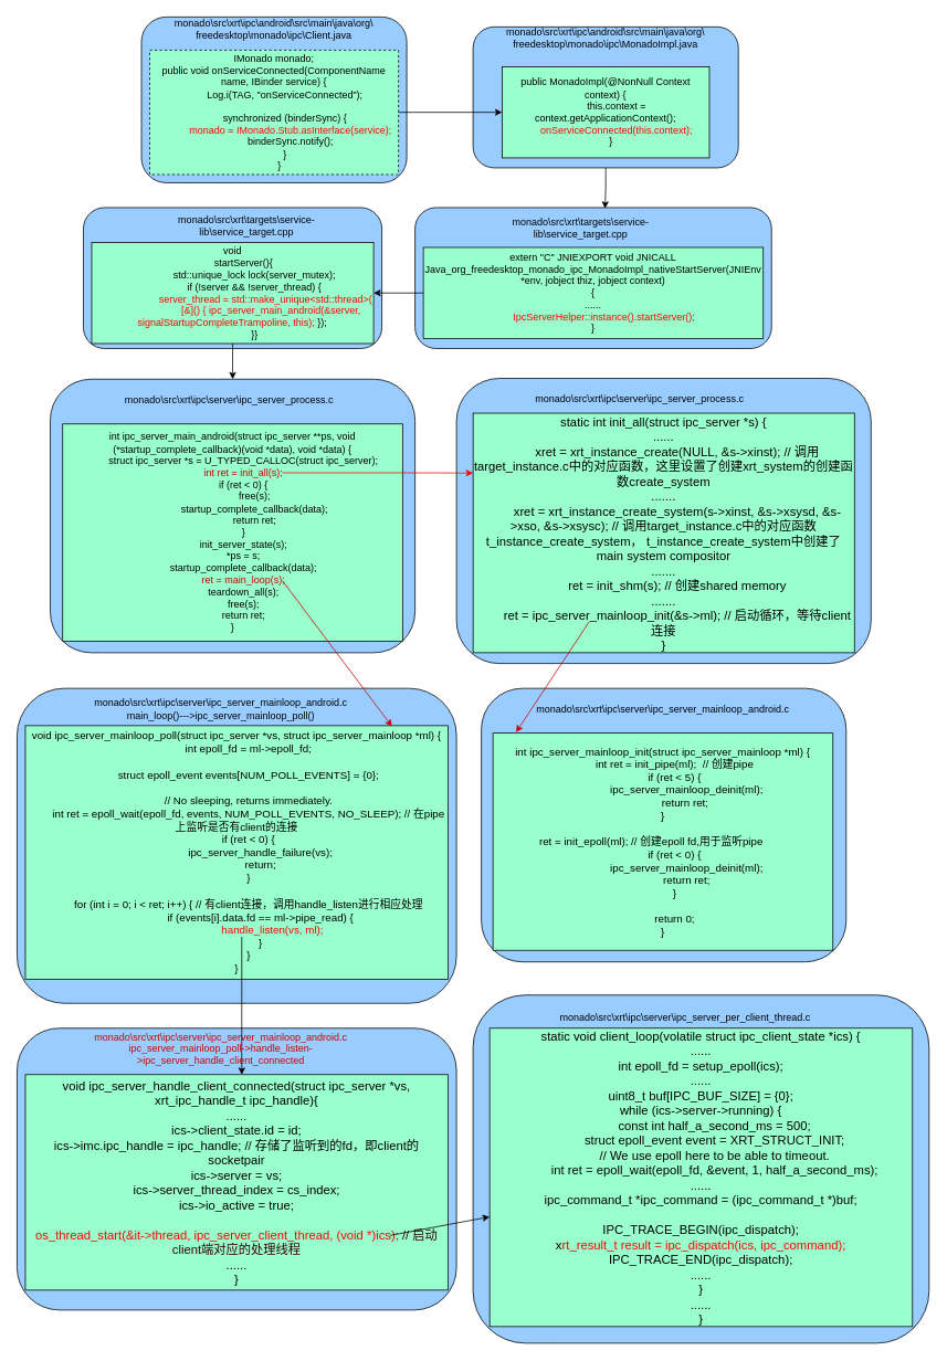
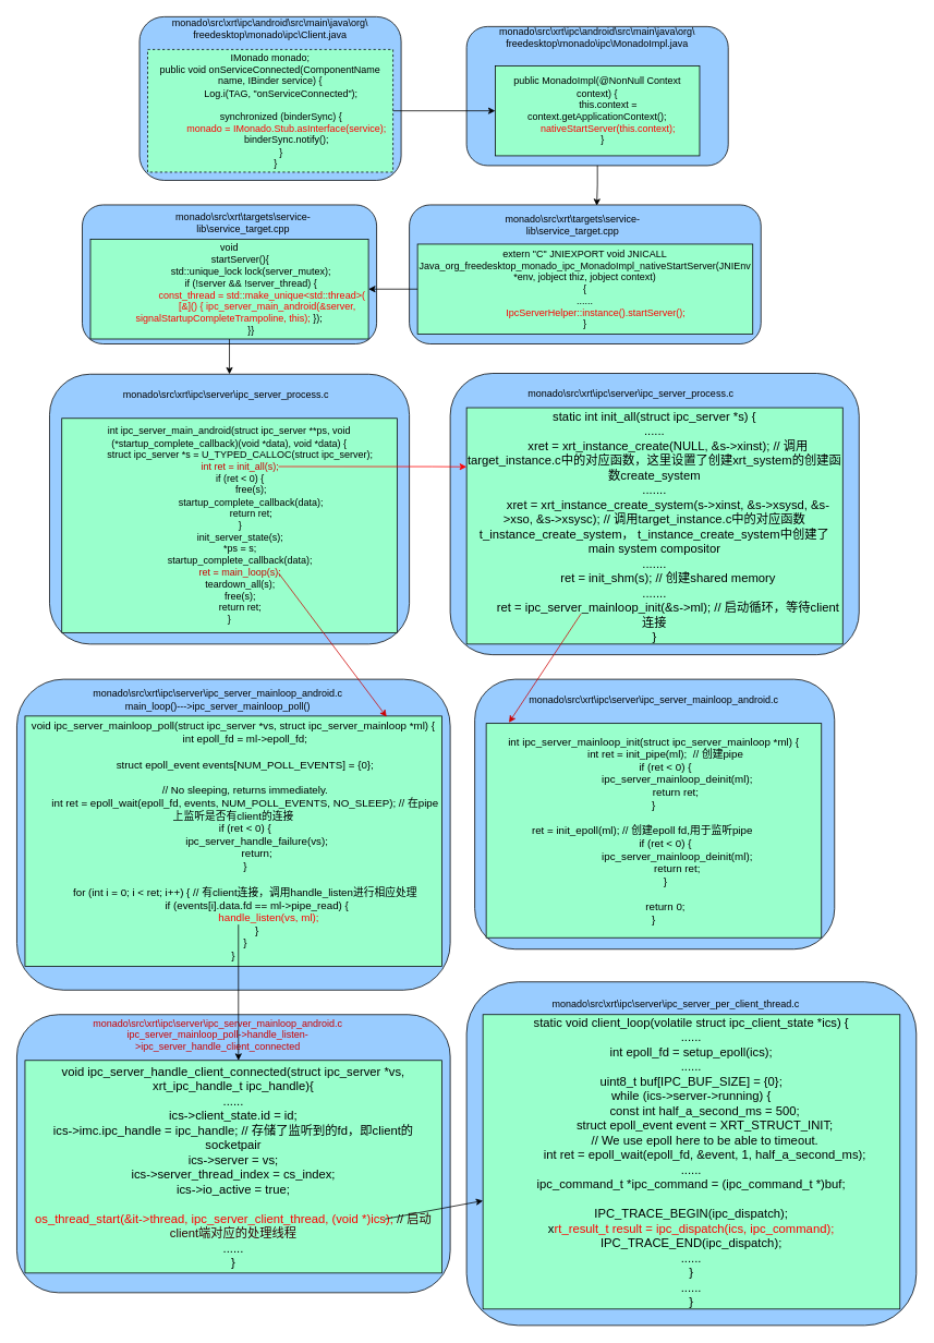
- <mxCell id="7" value="&lt;div&gt;public MonadoImpl(@NonNull Context context) {&lt;/div&gt;&lt;div&gt;&amp;nbsp; &amp;nbsp; &amp;nbsp; &amp;nbsp; this.context = context.getApplicationContext();&lt;/div&gt;&lt;div&gt;&amp;nbsp; &amp;nbsp; &amp;nbsp; &amp;nbsp; &lt;font color=&quot;#ff0000&quot;&gt;onServiceConnected(this.context);&lt;/font&gt;&lt;/div&gt;&lt;div&gt;&amp;nbsp; &amp;nbsp; }&lt;/div&gt;" style="rounded=0;whiteSpace=wrap;html=1;fillColor=#99FFCC;" vertex="1" parent="1"><mxGeometry x="605" y="80" width="250" height="110" as="geometry" /></mxCell>
+ <mxCell id="7" value="&lt;div&gt;public MonadoImpl(@NonNull Context context) {&lt;/div&gt;&lt;div&gt;&amp;nbsp; &amp;nbsp; &amp;nbsp; &amp;nbsp; this.context = context.getApplicationContext();&lt;/div&gt;&lt;div&gt;&amp;nbsp; &amp;nbsp; &amp;nbsp; &amp;nbsp; &lt;font color=&quot;#ff0000&quot;&gt;nativeStartServer(this.context);&lt;/font&gt;&lt;/div&gt;&lt;div&gt;&amp;nbsp; &amp;nbsp; }&lt;/div&gt;" style="rounded=0;whiteSpace=wrap;html=1;fillColor=#99FFCC;" vertex="1" parent="1"><mxGeometry x="605" y="80" width="250" height="110" as="geometry" /></mxCell>
- <mxCell id="15" value="&lt;div&gt;void&lt;/div&gt;&lt;div&gt;&lt;span style=&quot;white-space: normal;&quot;&gt;&lt;span style=&quot;white-space:pre&quot;&gt;&#09;&lt;/span&gt;startServer()&lt;/span&gt;&lt;span style=&quot;background-color: initial;&quot;&gt;{&lt;/span&gt;&lt;/div&gt;&lt;div&gt;&lt;span style=&quot;white-space: normal;&quot;&gt;&lt;span style=&quot;white-space:pre&quot;&gt;&#09;&#09;&lt;/span&gt;std::unique_lock lock(server_mutex);&lt;/span&gt;&lt;/div&gt;&lt;div&gt;&lt;span style=&quot;white-space: normal;&quot;&gt;&lt;span style=&quot;white-space:pre&quot;&gt;&#09;&#09;&lt;/span&gt;if (!server &amp;amp;&amp;amp; !server_thread) {&lt;/span&gt;&lt;/div&gt;&lt;div&gt;&lt;span style=&quot;white-space: normal;&quot;&gt;&lt;span style=&quot;white-space:pre&quot;&gt;&#09;&#09;&#09;&lt;/span&gt;&lt;font color=&quot;#ff0000&quot;&gt;server_thread = std::make_unique&amp;lt;std::thread&amp;gt;(&lt;/font&gt;&lt;/span&gt;&lt;/div&gt;&lt;div&gt;&lt;span style=&quot;white-space: normal;&quot;&gt;&lt;font color=&quot;#ff0000&quot;&gt;&lt;span style=&quot;white-space:pre&quot;&gt;&#09;&#09;&#09;&lt;/span&gt;&amp;nbsp; &amp;nbsp; [&amp;amp;]() { ipc_server_main_android(&amp;amp;server, signalStartupCompleteTrampoline, this);&lt;/font&gt; });&lt;/span&gt;&lt;/div&gt;&lt;div&gt;&lt;span style=&quot;white-space: normal;&quot;&gt;&lt;span style=&quot;white-space:pre&quot;&gt;&#09;&#09;&lt;/span&gt;}&lt;/span&gt;&lt;span style=&quot;background-color: initial;&quot;&gt;}&lt;/span&gt;&lt;/div&gt;" style="rounded=0;whiteSpace=wrap;html=1;fillColor=#99FFCC;" vertex="1" parent="1"><mxGeometry x="110" y="292" width="340" height="122" as="geometry" /></mxCell>
+ <mxCell id="15" value="&lt;div&gt;void&lt;/div&gt;&lt;div&gt;&lt;span style=&quot;white-space: normal;&quot;&gt;&lt;span style=&quot;white-space:pre&quot;&gt;&#09;&lt;/span&gt;startServer()&lt;/span&gt;&lt;span style=&quot;background-color: initial;&quot;&gt;{&lt;/span&gt;&lt;/div&gt;&lt;div&gt;&lt;span style=&quot;white-space: normal;&quot;&gt;&lt;span style=&quot;white-space:pre&quot;&gt;&#09;&#09;&lt;/span&gt;std::unique_lock lock(server_mutex);&lt;/span&gt;&lt;/div&gt;&lt;div&gt;&lt;span style=&quot;white-space: normal;&quot;&gt;&lt;span style=&quot;white-space:pre&quot;&gt;&#09;&#09;&lt;/span&gt;if (!server &amp;amp;&amp;amp; !server_thread) {&lt;/span&gt;&lt;/div&gt;&lt;div&gt;&lt;span style=&quot;white-space: normal;&quot;&gt;&lt;span style=&quot;white-space:pre&quot;&gt;&#09;&#09;&#09;&lt;/span&gt;&lt;font color=&quot;#ff0000&quot;&gt;const_thread = std::make_unique&amp;lt;std::thread&amp;gt;(&lt;/font&gt;&lt;/span&gt;&lt;/div&gt;&lt;div&gt;&lt;span style=&quot;white-space: normal;&quot;&gt;&lt;font color=&quot;#ff0000&quot;&gt;&lt;span style=&quot;white-space:pre&quot;&gt;&#09;&#09;&#09;&lt;/span&gt;&amp;nbsp; &amp;nbsp; [&amp;amp;]() { ipc_server_main_android(&amp;amp;server, signalStartupCompleteTrampoline, this);&lt;/font&gt; });&lt;/span&gt;&lt;/div&gt;&lt;div&gt;&lt;span style=&quot;white-space: normal;&quot;&gt;&lt;span style=&quot;white-space:pre&quot;&gt;&#09;&#09;&lt;/span&gt;}&lt;/span&gt;&lt;span style=&quot;background-color: initial;&quot;&gt;}&lt;/span&gt;&lt;/div&gt;" style="rounded=0;whiteSpace=wrap;html=1;fillColor=#99FFCC;" vertex="1" parent="1"><mxGeometry x="110" y="292" width="340" height="122" as="geometry" /></mxCell>
- <mxCell id="29" value="&lt;div style=&quot;font-size: 13px;&quot;&gt;&lt;font style=&quot;font-size: 13px;&quot;&gt;int&amp;nbsp;&lt;span style=&quot;background-color: initial;&quot;&gt;ipc_server_mainloop_init(struct ipc_server_mainloop *ml)&amp;nbsp;&lt;/span&gt;&lt;span style=&quot;background-color: initial;&quot;&gt;{&lt;/span&gt;&lt;/font&gt;&lt;/div&gt;&lt;div style=&quot;font-size: 13px;&quot;&gt;&lt;span style=&quot;white-space: normal;&quot;&gt;&lt;font style=&quot;font-size: 13px;&quot;&gt;&lt;span style=&quot;white-space:pre&quot;&gt;&#09;&lt;/span&gt;int ret = init_pipe(ml);&amp;nbsp; // 创建pipe&lt;/font&gt;&lt;/span&gt;&lt;/div&gt;&lt;div style=&quot;font-size: 13px;&quot;&gt;&lt;span style=&quot;white-space: normal;&quot;&gt;&lt;font style=&quot;font-size: 13px;&quot;&gt;&lt;span style=&quot;white-space:pre&quot;&gt;&#09;&lt;/span&gt;if (ret &amp;lt; 5) {&lt;/font&gt;&lt;/span&gt;&lt;/div&gt;&lt;div style=&quot;font-size: 13px;&quot;&gt;&lt;span style=&quot;white-space: normal;&quot;&gt;&lt;font style=&quot;font-size: 13px;&quot;&gt;&lt;span style=&quot;white-space:pre&quot;&gt;&#09;&#09;&lt;/span&gt;ipc_server_mainloop_deinit(ml);&lt;/font&gt;&lt;/span&gt;&lt;/div&gt;&lt;div style=&quot;font-size: 13px;&quot;&gt;&lt;span style=&quot;white-space: normal;&quot;&gt;&lt;font style=&quot;font-size: 13px;&quot;&gt;&lt;span style=&quot;white-space:pre&quot;&gt;&#09;&#09;&lt;/span&gt;return ret;&amp;nbsp;&lt;/font&gt;&lt;/span&gt;&lt;/div&gt;&lt;div style=&quot;font-size: 13px;&quot;&gt;&lt;span style=&quot;background-color: initial;&quot;&gt;&lt;font style=&quot;font-size: 13px;&quot;&gt;}&lt;/font&gt;&lt;/span&gt;&lt;/div&gt;&lt;div style=&quot;font-size: 13px;&quot;&gt;&lt;span style=&quot;background-color: initial;&quot;&gt;&lt;font style=&quot;font-size: 13px;&quot;&gt;&lt;br&gt;&lt;/font&gt;&lt;/span&gt;&lt;/div&gt;&lt;div style=&quot;text-align: justify; font-size: 13px;&quot;&gt;&lt;span style=&quot;white-space: normal;&quot;&gt;&lt;font style=&quot;font-size: 13px;&quot;&gt;&lt;span style=&quot;white-space:pre&quot;&gt;&#09;&lt;/span&gt;ret = init_epoll(ml); // 创建epoll fd,用于监听pipe&lt;/font&gt;&lt;/span&gt;&lt;/div&gt;&lt;div style=&quot;font-size: 13px;&quot;&gt;&lt;span style=&quot;white-space: normal;&quot;&gt;&lt;font style=&quot;font-size: 13px;&quot;&gt;&lt;span style=&quot;white-space:pre&quot;&gt;&#09;&lt;/span&gt;if (ret &amp;lt; 0) {&lt;/font&gt;&lt;/span&gt;&lt;/div&gt;&lt;div style=&quot;font-size: 13px;&quot;&gt;&lt;span style=&quot;white-space: normal;&quot;&gt;&lt;font style=&quot;font-size: 13px;&quot;&gt;&lt;span style=&quot;white-space:pre&quot;&gt;&#09;&#09;&lt;/span&gt;ipc_server_mainloop_deinit(ml);&lt;/font&gt;&lt;/span&gt;&lt;/div&gt;&lt;div style=&quot;font-size: 13px;&quot;&gt;&lt;span style=&quot;white-space: normal;&quot;&gt;&lt;font style=&quot;font-size: 13px;&quot;&gt;&lt;span style=&quot;white-space:pre&quot;&gt;&#09;&#09;&lt;/span&gt;return ret;&lt;/font&gt;&lt;/span&gt;&lt;/div&gt;&lt;div style=&quot;font-size: 13px;&quot;&gt;&lt;span style=&quot;white-space: normal;&quot;&gt;&lt;font style=&quot;font-size: 13px;&quot;&gt;&lt;span style=&quot;white-space:pre&quot;&gt;&#09;&lt;/span&gt;}&lt;/font&gt;&lt;/span&gt;&lt;/div&gt;&lt;div style=&quot;font-size: 13px;&quot;&gt;&lt;font style=&quot;font-size: 13px;&quot;&gt;&lt;br&gt;&lt;/font&gt;&lt;/div&gt;&lt;div style=&quot;font-size: 13px;&quot;&gt;&lt;span style=&quot;white-space: normal;&quot;&gt;&lt;font style=&quot;font-size: 13px;&quot;&gt;&lt;span style=&quot;white-space:pre&quot;&gt;&#09;&lt;/span&gt;return 0;&lt;/font&gt;&lt;/span&gt;&lt;/div&gt;&lt;div style=&quot;font-size: 13px;&quot;&gt;&lt;font style=&quot;font-size: 13px;&quot;&gt;}&lt;/font&gt;&lt;/div&gt;" style="rounded=0;whiteSpace=wrap;html=1;fillColor=#99FFCC;" vertex="1" parent="1"><mxGeometry x="594" y="884" width="410" height="262" as="geometry" /></mxCell>
+ <mxCell id="29" value="&lt;div style=&quot;font-size: 13px;&quot;&gt;&lt;font style=&quot;font-size: 13px;&quot;&gt;int&amp;nbsp;&lt;span style=&quot;background-color: initial;&quot;&gt;ipc_server_mainloop_init(struct ipc_server_mainloop *ml)&amp;nbsp;&lt;/span&gt;&lt;span style=&quot;background-color: initial;&quot;&gt;{&lt;/span&gt;&lt;/font&gt;&lt;/div&gt;&lt;div style=&quot;font-size: 13px;&quot;&gt;&lt;span style=&quot;white-space: normal;&quot;&gt;&lt;font style=&quot;font-size: 13px;&quot;&gt;&lt;span style=&quot;white-space:pre&quot;&gt;&#09;&lt;/span&gt;int ret = init_pipe(ml);&amp;nbsp; // 创建pipe&lt;/font&gt;&lt;/span&gt;&lt;/div&gt;&lt;div style=&quot;font-size: 13px;&quot;&gt;&lt;span style=&quot;white-space: normal;&quot;&gt;&lt;font style=&quot;font-size: 13px;&quot;&gt;&lt;span style=&quot;white-space:pre&quot;&gt;&#09;&lt;/span&gt;if (ret &amp;lt; 0) {&lt;/font&gt;&lt;/span&gt;&lt;/div&gt;&lt;div style=&quot;font-size: 13px;&quot;&gt;&lt;span style=&quot;white-space: normal;&quot;&gt;&lt;font style=&quot;font-size: 13px;&quot;&gt;&lt;span style=&quot;white-space:pre&quot;&gt;&#09;&#09;&lt;/span&gt;ipc_server_mainloop_deinit(ml);&lt;/font&gt;&lt;/span&gt;&lt;/div&gt;&lt;div style=&quot;font-size: 13px;&quot;&gt;&lt;span style=&quot;white-space: normal;&quot;&gt;&lt;font style=&quot;font-size: 13px;&quot;&gt;&lt;span style=&quot;white-space:pre&quot;&gt;&#09;&#09;&lt;/span&gt;return ret;&amp;nbsp;&lt;/font&gt;&lt;/span&gt;&lt;/div&gt;&lt;div style=&quot;font-size: 13px;&quot;&gt;&lt;span style=&quot;background-color: initial;&quot;&gt;&lt;font style=&quot;font-size: 13px;&quot;&gt;}&lt;/font&gt;&lt;/span&gt;&lt;/div&gt;&lt;div style=&quot;font-size: 13px;&quot;&gt;&lt;span style=&quot;background-color: initial;&quot;&gt;&lt;font style=&quot;font-size: 13px;&quot;&gt;&lt;br&gt;&lt;/font&gt;&lt;/span&gt;&lt;/div&gt;&lt;div style=&quot;text-align: justify; font-size: 13px;&quot;&gt;&lt;span style=&quot;white-space: normal;&quot;&gt;&lt;font style=&quot;font-size: 13px;&quot;&gt;&lt;span style=&quot;white-space:pre&quot;&gt;&#09;&lt;/span&gt;ret = init_epoll(ml); // 创建epoll fd,用于监听pipe&lt;/font&gt;&lt;/span&gt;&lt;/div&gt;&lt;div style=&quot;font-size: 13px;&quot;&gt;&lt;span style=&quot;white-space: normal;&quot;&gt;&lt;font style=&quot;font-size: 13px;&quot;&gt;&lt;span style=&quot;white-space:pre&quot;&gt;&#09;&lt;/span&gt;if (ret &amp;lt; 0) {&lt;/font&gt;&lt;/span&gt;&lt;/div&gt;&lt;div style=&quot;font-size: 13px;&quot;&gt;&lt;span style=&quot;white-space: normal;&quot;&gt;&lt;font style=&quot;font-size: 13px;&quot;&gt;&lt;span style=&quot;white-space:pre&quot;&gt;&#09;&#09;&lt;/span&gt;ipc_server_mainloop_deinit(ml);&lt;/font&gt;&lt;/span&gt;&lt;/div&gt;&lt;div style=&quot;font-size: 13px;&quot;&gt;&lt;span style=&quot;white-space: normal;&quot;&gt;&lt;font style=&quot;font-size: 13px;&quot;&gt;&lt;span style=&quot;white-space:pre&quot;&gt;&#09;&#09;&lt;/span&gt;return ret;&lt;/font&gt;&lt;/span&gt;&lt;/div&gt;&lt;div style=&quot;font-size: 13px;&quot;&gt;&lt;span style=&quot;white-space: normal;&quot;&gt;&lt;font style=&quot;font-size: 13px;&quot;&gt;&lt;span style=&quot;white-space:pre&quot;&gt;&#09;&lt;/span&gt;}&lt;/font&gt;&lt;/span&gt;&lt;/div&gt;&lt;div style=&quot;font-size: 13px;&quot;&gt;&lt;font style=&quot;font-size: 13px;&quot;&gt;&lt;br&gt;&lt;/font&gt;&lt;/div&gt;&lt;div style=&quot;font-size: 13px;&quot;&gt;&lt;span style=&quot;white-space: normal;&quot;&gt;&lt;font style=&quot;font-size: 13px;&quot;&gt;&lt;span style=&quot;white-space:pre&quot;&gt;&#09;&lt;/span&gt;return 0;&lt;/font&gt;&lt;/span&gt;&lt;/div&gt;&lt;div style=&quot;font-size: 13px;&quot;&gt;&lt;font style=&quot;font-size: 13px;&quot;&gt;}&lt;/font&gt;&lt;/div&gt;" style="rounded=0;whiteSpace=wrap;html=1;fillColor=#99FFCC;" vertex="1" parent="1"><mxGeometry x="594" y="884" width="410" height="262" as="geometry" /></mxCell>
